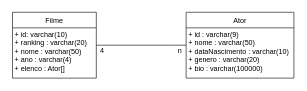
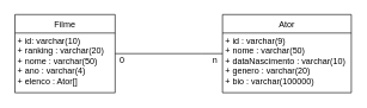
- <mxCell id="3" value="4" style="text;html=1;strokeColor=none;fillColor=none;align=center;verticalAlign=middle;whiteSpace=wrap;rounded=0;" vertex="1" parent="1"><mxGeometry x="140" y="70" width="60" height="30" as="geometry" /></mxCell>
+ <mxCell id="3" value="0" style="text;html=1;strokeColor=none;fillColor=none;align=center;verticalAlign=middle;whiteSpace=wrap;rounded=0;" vertex="1" parent="1"><mxGeometry x="140" y="70" width="60" height="30" as="geometry" /></mxCell>
